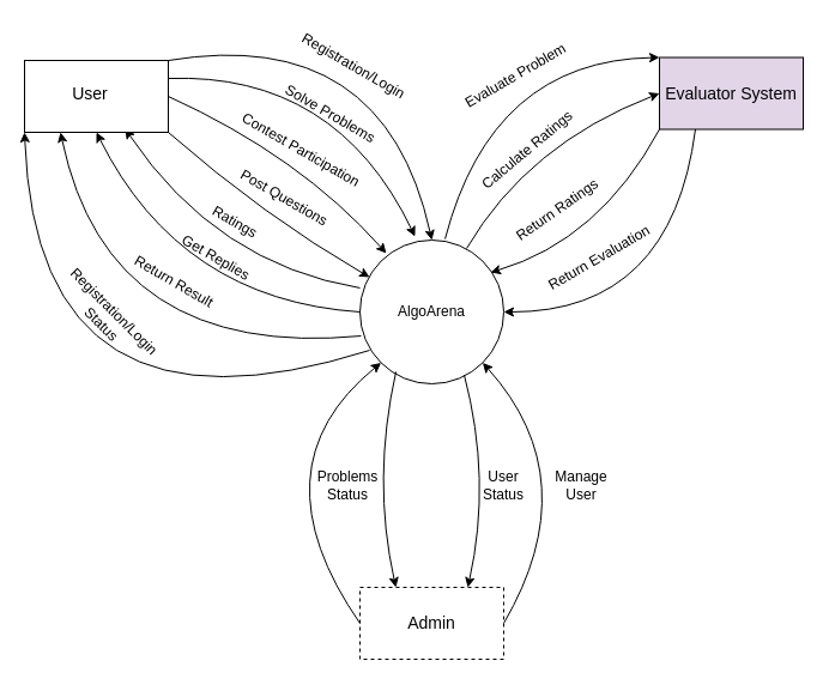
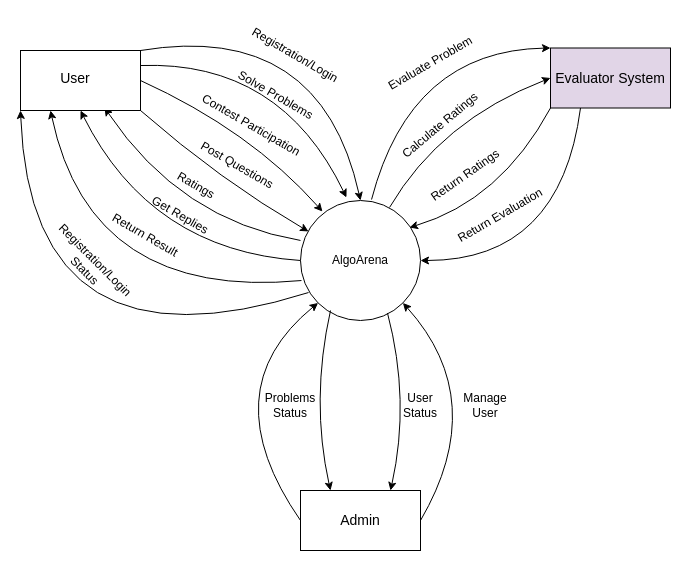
- <mxCell id="35" value="&lt;font style=&quot;font-size: 14px;&quot;&gt;Admin&lt;/font&gt;" style="rounded=0;whiteSpace=wrap;html=1;dashed=1;" vertex="1" parent="1"><mxGeometry x="300" y="490" width="120" height="60" as="geometry" /></mxCell>
+ <mxCell id="35" value="&lt;font style=&quot;font-size: 14px;&quot;&gt;Admin&lt;/font&gt;" style="rounded=0;whiteSpace=wrap;html=1;" vertex="1" parent="1"><mxGeometry x="300" y="490" width="120" height="60" as="geometry" /></mxCell>
